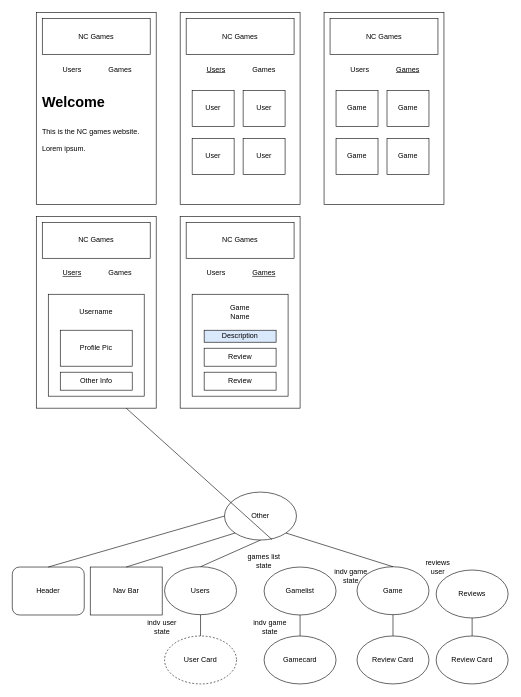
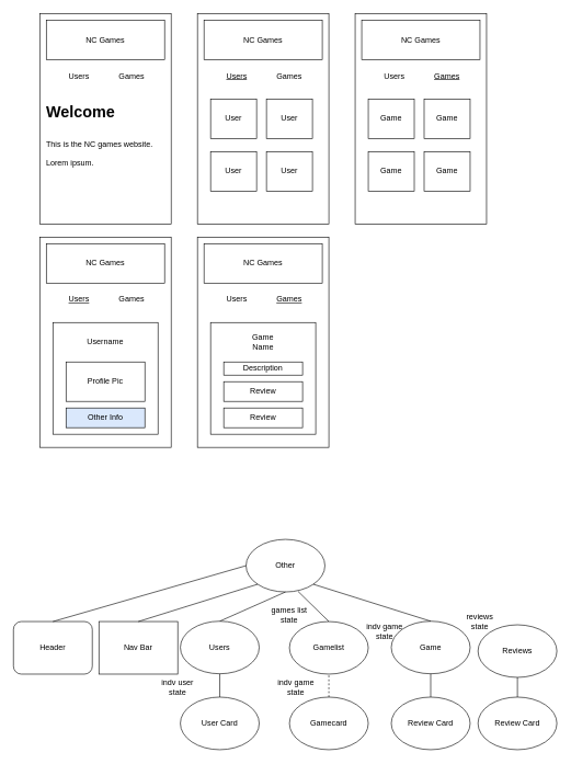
- <mxCell id="66" value="Description" style="rounded=0;whiteSpace=wrap;html=1;fillColor=#dae8fc;" vertex="1" parent="1"><mxGeometry x="340" y="550" width="120" height="20" as="geometry" /></mxCell>
+ <mxCell id="66" value="Description" style="rounded=0;whiteSpace=wrap;html=1;" vertex="1" parent="1"><mxGeometry x="340" y="550" width="120" height="20" as="geometry" /></mxCell>
- <mxCell id="58" value="Other Info" style="rounded=0;whiteSpace=wrap;html=1;" vertex="1" parent="1"><mxGeometry x="100" y="620" width="120" height="30" as="geometry" /></mxCell>
+ <mxCell id="58" value="Other Info" style="rounded=0;whiteSpace=wrap;html=1;fillColor=#dae8fc;" vertex="1" parent="1"><mxGeometry x="100" y="620" width="120" height="30" as="geometry" /></mxCell>
- <mxCell id="46" value="" style="endArrow=none;html=1;rounded=0;exitX=0.66;exitY=0.99;exitDx=0;exitDy=0;exitPerimeter=0;" edge="1" parent="1" source="33" target="58"><mxGeometry width="50" height="50" relative="1" as="geometry"><mxPoint x="520" y="940" as="sourcePoint" /><mxPoint x="570" y="890" as="targetPoint" /></mxGeometry></mxCell>
+ <mxCell id="46" value="" style="endArrow=none;html=1;rounded=0;exitX=0.66;exitY=0.99;exitDx=0;exitDy=0;entryX=0.5;entryY=0;entryDx=0;entryDy=0;exitPerimeter=0;" edge="1" parent="1" source="33" target="40"><mxGeometry width="50" height="50" relative="1" as="geometry"><mxPoint x="520" y="940" as="sourcePoint" /><mxPoint x="570" y="890" as="targetPoint" /></mxGeometry></mxCell>
- <mxCell id="77" value="reviews user" style="text;html=1;strokeColor=none;fillColor=none;align=center;verticalAlign=middle;whiteSpace=wrap;rounded=0;" vertex="1" parent="1"><mxGeometry x="700" y="930" width="60" height="30" as="geometry" /></mxCell>
+ <mxCell id="77" value="reviews state" style="text;html=1;strokeColor=none;fillColor=none;align=center;verticalAlign=middle;whiteSpace=wrap;rounded=0;" vertex="1" parent="1"><mxGeometry x="700" y="930" width="60" height="30" as="geometry" /></mxCell>
- <mxCell id="48" value="" style="endArrow=none;html=1;rounded=0;entryX=0.5;entryY=1;entryDx=0;entryDy=0;exitX=0.5;exitY=0;exitDx=0;exitDy=0;" edge="1" parent="1" source="41" target="40"><mxGeometry width="50" height="50" relative="1" as="geometry"><mxPoint x="390" y="1080" as="sourcePoint" /><mxPoint x="440" y="1030" as="targetPoint" /></mxGeometry></mxCell>
+ <mxCell id="48" value="" style="endArrow=none;html=1;rounded=0;entryX=0.5;entryY=1;entryDx=0;entryDy=0;exitX=0.5;exitY=0;exitDx=0;exitDy=0;dashed=1;" edge="1" parent="1" source="41" target="40"><mxGeometry width="50" height="50" relative="1" as="geometry"><mxPoint x="390" y="1080" as="sourcePoint" /><mxPoint x="440" y="1030" as="targetPoint" /></mxGeometry></mxCell>
- <mxCell id="39" value="User Card" style="ellipse;whiteSpace=wrap;html=1;dashed=1;" vertex="1" parent="1"><mxGeometry x="274" y="1060" width="120" height="80" as="geometry" /></mxCell>
+ <mxCell id="39" value="User Card" style="ellipse;whiteSpace=wrap;html=1;" vertex="1" parent="1"><mxGeometry x="274" y="1060" width="120" height="80" as="geometry" /></mxCell>
